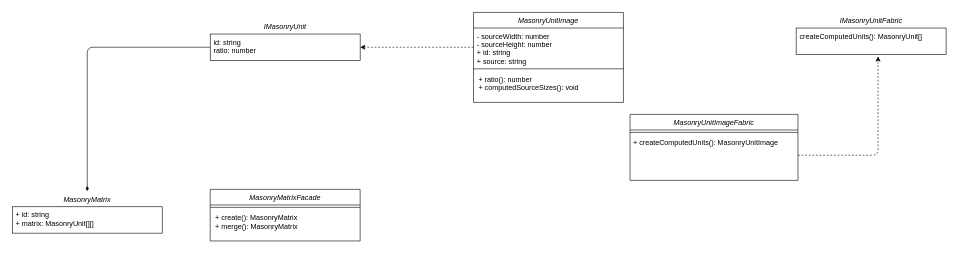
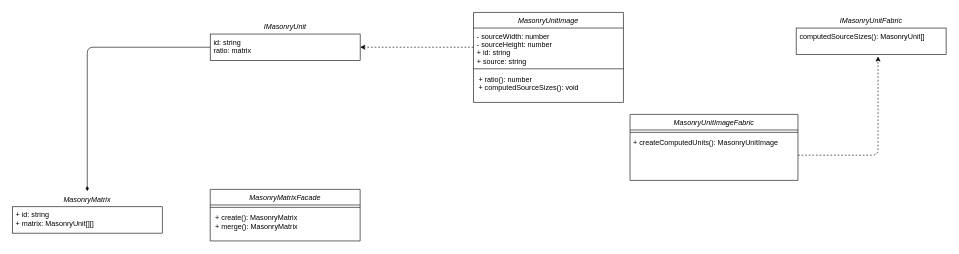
- <mxCell id="12" value="createComputedUnits(): MasonryUnit[]" style="text;align=left;verticalAlign=top;spacingLeft=4;spacingRight=4;overflow=hidden;rotatable=0;points=[[0,0.5],[1,0.5]];portConstraint=eastwest;rounded=0;shadow=0;html=0;strokeWidth=1;strokeColor=default;" parent="11" vertex="1"><mxGeometry y="26" width="250" height="44" as="geometry" /></mxCell>
+ <mxCell id="12" value="computedSourceSizes(): MasonryUnit[]" style="text;align=left;verticalAlign=top;spacingLeft=4;spacingRight=4;overflow=hidden;rotatable=0;points=[[0,0.5],[1,0.5]];portConstraint=eastwest;rounded=0;shadow=0;html=0;strokeWidth=1;strokeColor=default;" parent="11" vertex="1"><mxGeometry y="26" width="250" height="44" as="geometry" /></mxCell>
- <mxCell id="3" value="id: string&#10;ratio: number&#10;" style="text;align=left;verticalAlign=top;spacingLeft=4;spacingRight=4;overflow=hidden;rotatable=0;points=[[0,0.5],[1,0.5]];portConstraint=eastwest;rounded=0;shadow=0;html=0;strokeWidth=1;strokeColor=default;" parent="2" vertex="1"><mxGeometry y="26" width="250" height="44" as="geometry" /></mxCell>
+ <mxCell id="3" value="id: string&#10;ratio: matrix&#10;" style="text;align=left;verticalAlign=top;spacingLeft=4;spacingRight=4;overflow=hidden;rotatable=0;points=[[0,0.5],[1,0.5]];portConstraint=eastwest;rounded=0;shadow=0;html=0;strokeWidth=1;strokeColor=default;" parent="2" vertex="1"><mxGeometry y="26" width="250" height="44" as="geometry" /></mxCell>
